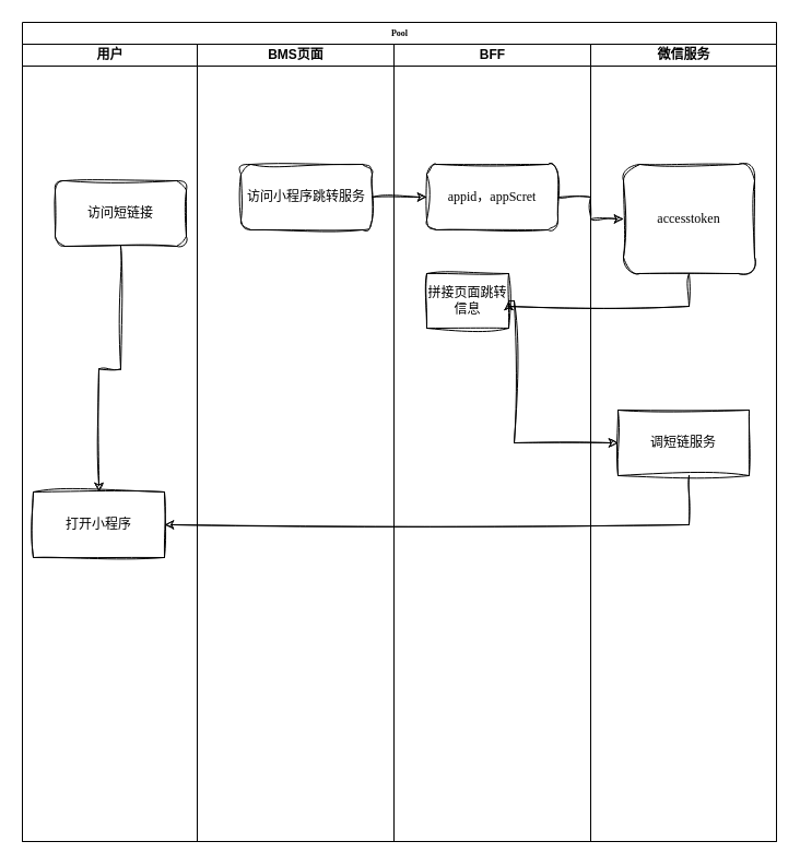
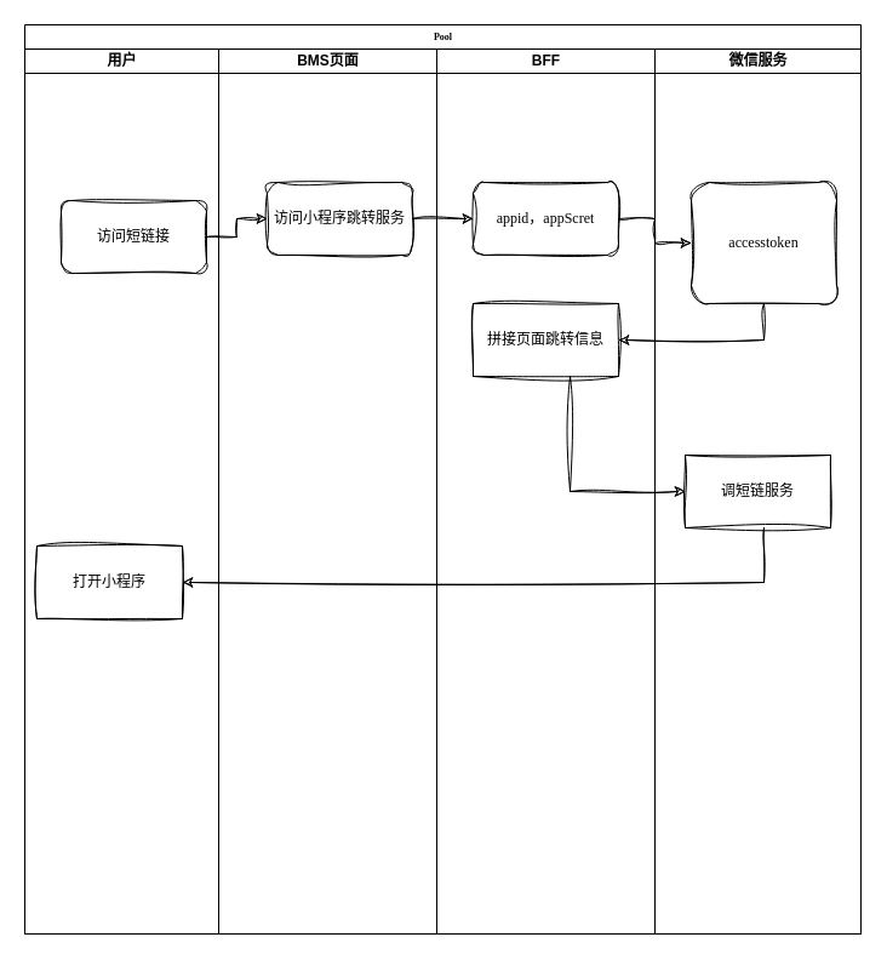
- <mxCell id="9" value="拼接页面跳转信息" style="whiteSpace=wrap;html=1;sketch=1;hachureGap=4;jiggle=2;curveFitting=1;fontFamily=Architects Daughter;fontSource=https%3A%2F%2Ffonts.googleapis.com%2Fcss%3Ffamily%3DArchitects%2BDaughter;" vertex="1" parent="7"><mxGeometry x="30" y="210" width="75" height="50" as="geometry" /></mxCell>
+ <mxCell id="9" value="拼接页面跳转信息" style="whiteSpace=wrap;html=1;sketch=1;hachureGap=4;jiggle=2;curveFitting=1;fontFamily=Architects Daughter;fontSource=https%3A%2F%2Ffonts.googleapis.com%2Fcss%3Ffamily%3DArchitects%2BDaughter;" vertex="1" parent="7"><mxGeometry x="30" y="210" width="120" height="60" as="geometry" /></mxCell>
- <mxCell id="13" value="" style="edgeStyle=orthogonalEdgeStyle;rounded=0;sketch=1;hachureGap=4;jiggle=2;curveFitting=1;orthogonalLoop=1;jettySize=auto;html=1;fontFamily=Architects Daughter;fontSource=https%3A%2F%2Ffonts.googleapis.com%2Fcss%3Ffamily%3DArchitects%2BDaughter;" edge="1" parent="2" source="4" target="18"><mxGeometry relative="1" as="geometry" /></mxCell>
+ <mxCell id="13" value="" style="edgeStyle=orthogonalEdgeStyle;rounded=0;sketch=1;hachureGap=4;jiggle=2;curveFitting=1;orthogonalLoop=1;jettySize=auto;html=1;fontFamily=Architects Daughter;fontSource=https%3A%2F%2Ffonts.googleapis.com%2Fcss%3Ffamily%3DArchitects%2BDaughter;" edge="1" parent="2" source="4" target="6"><mxGeometry relative="1" as="geometry" /></mxCell>
